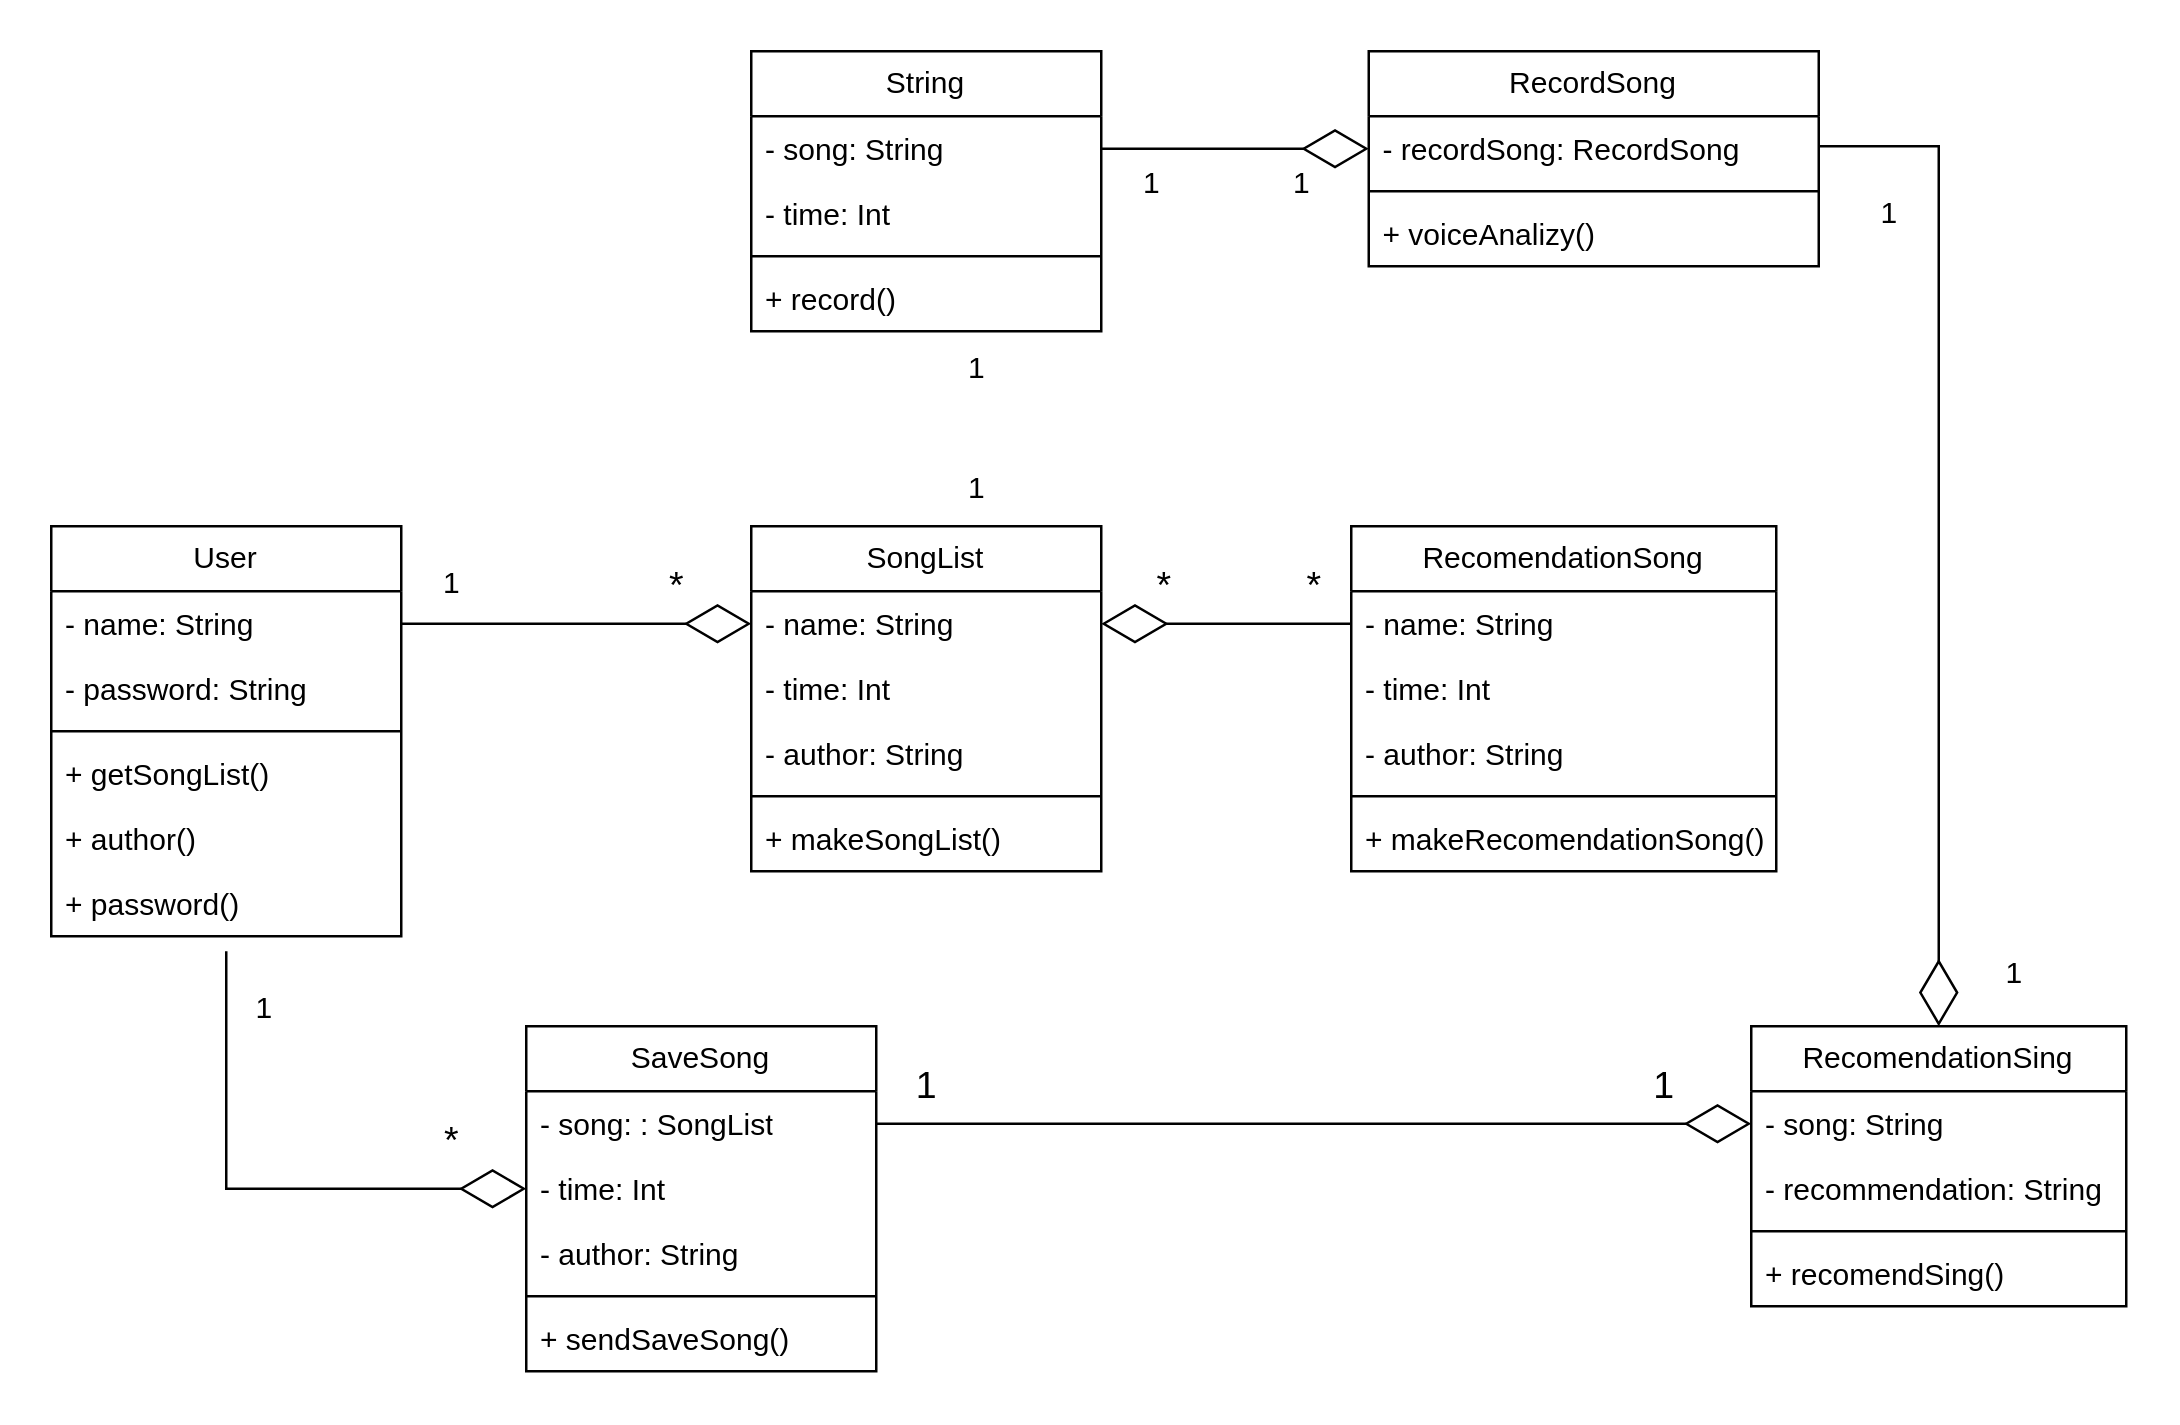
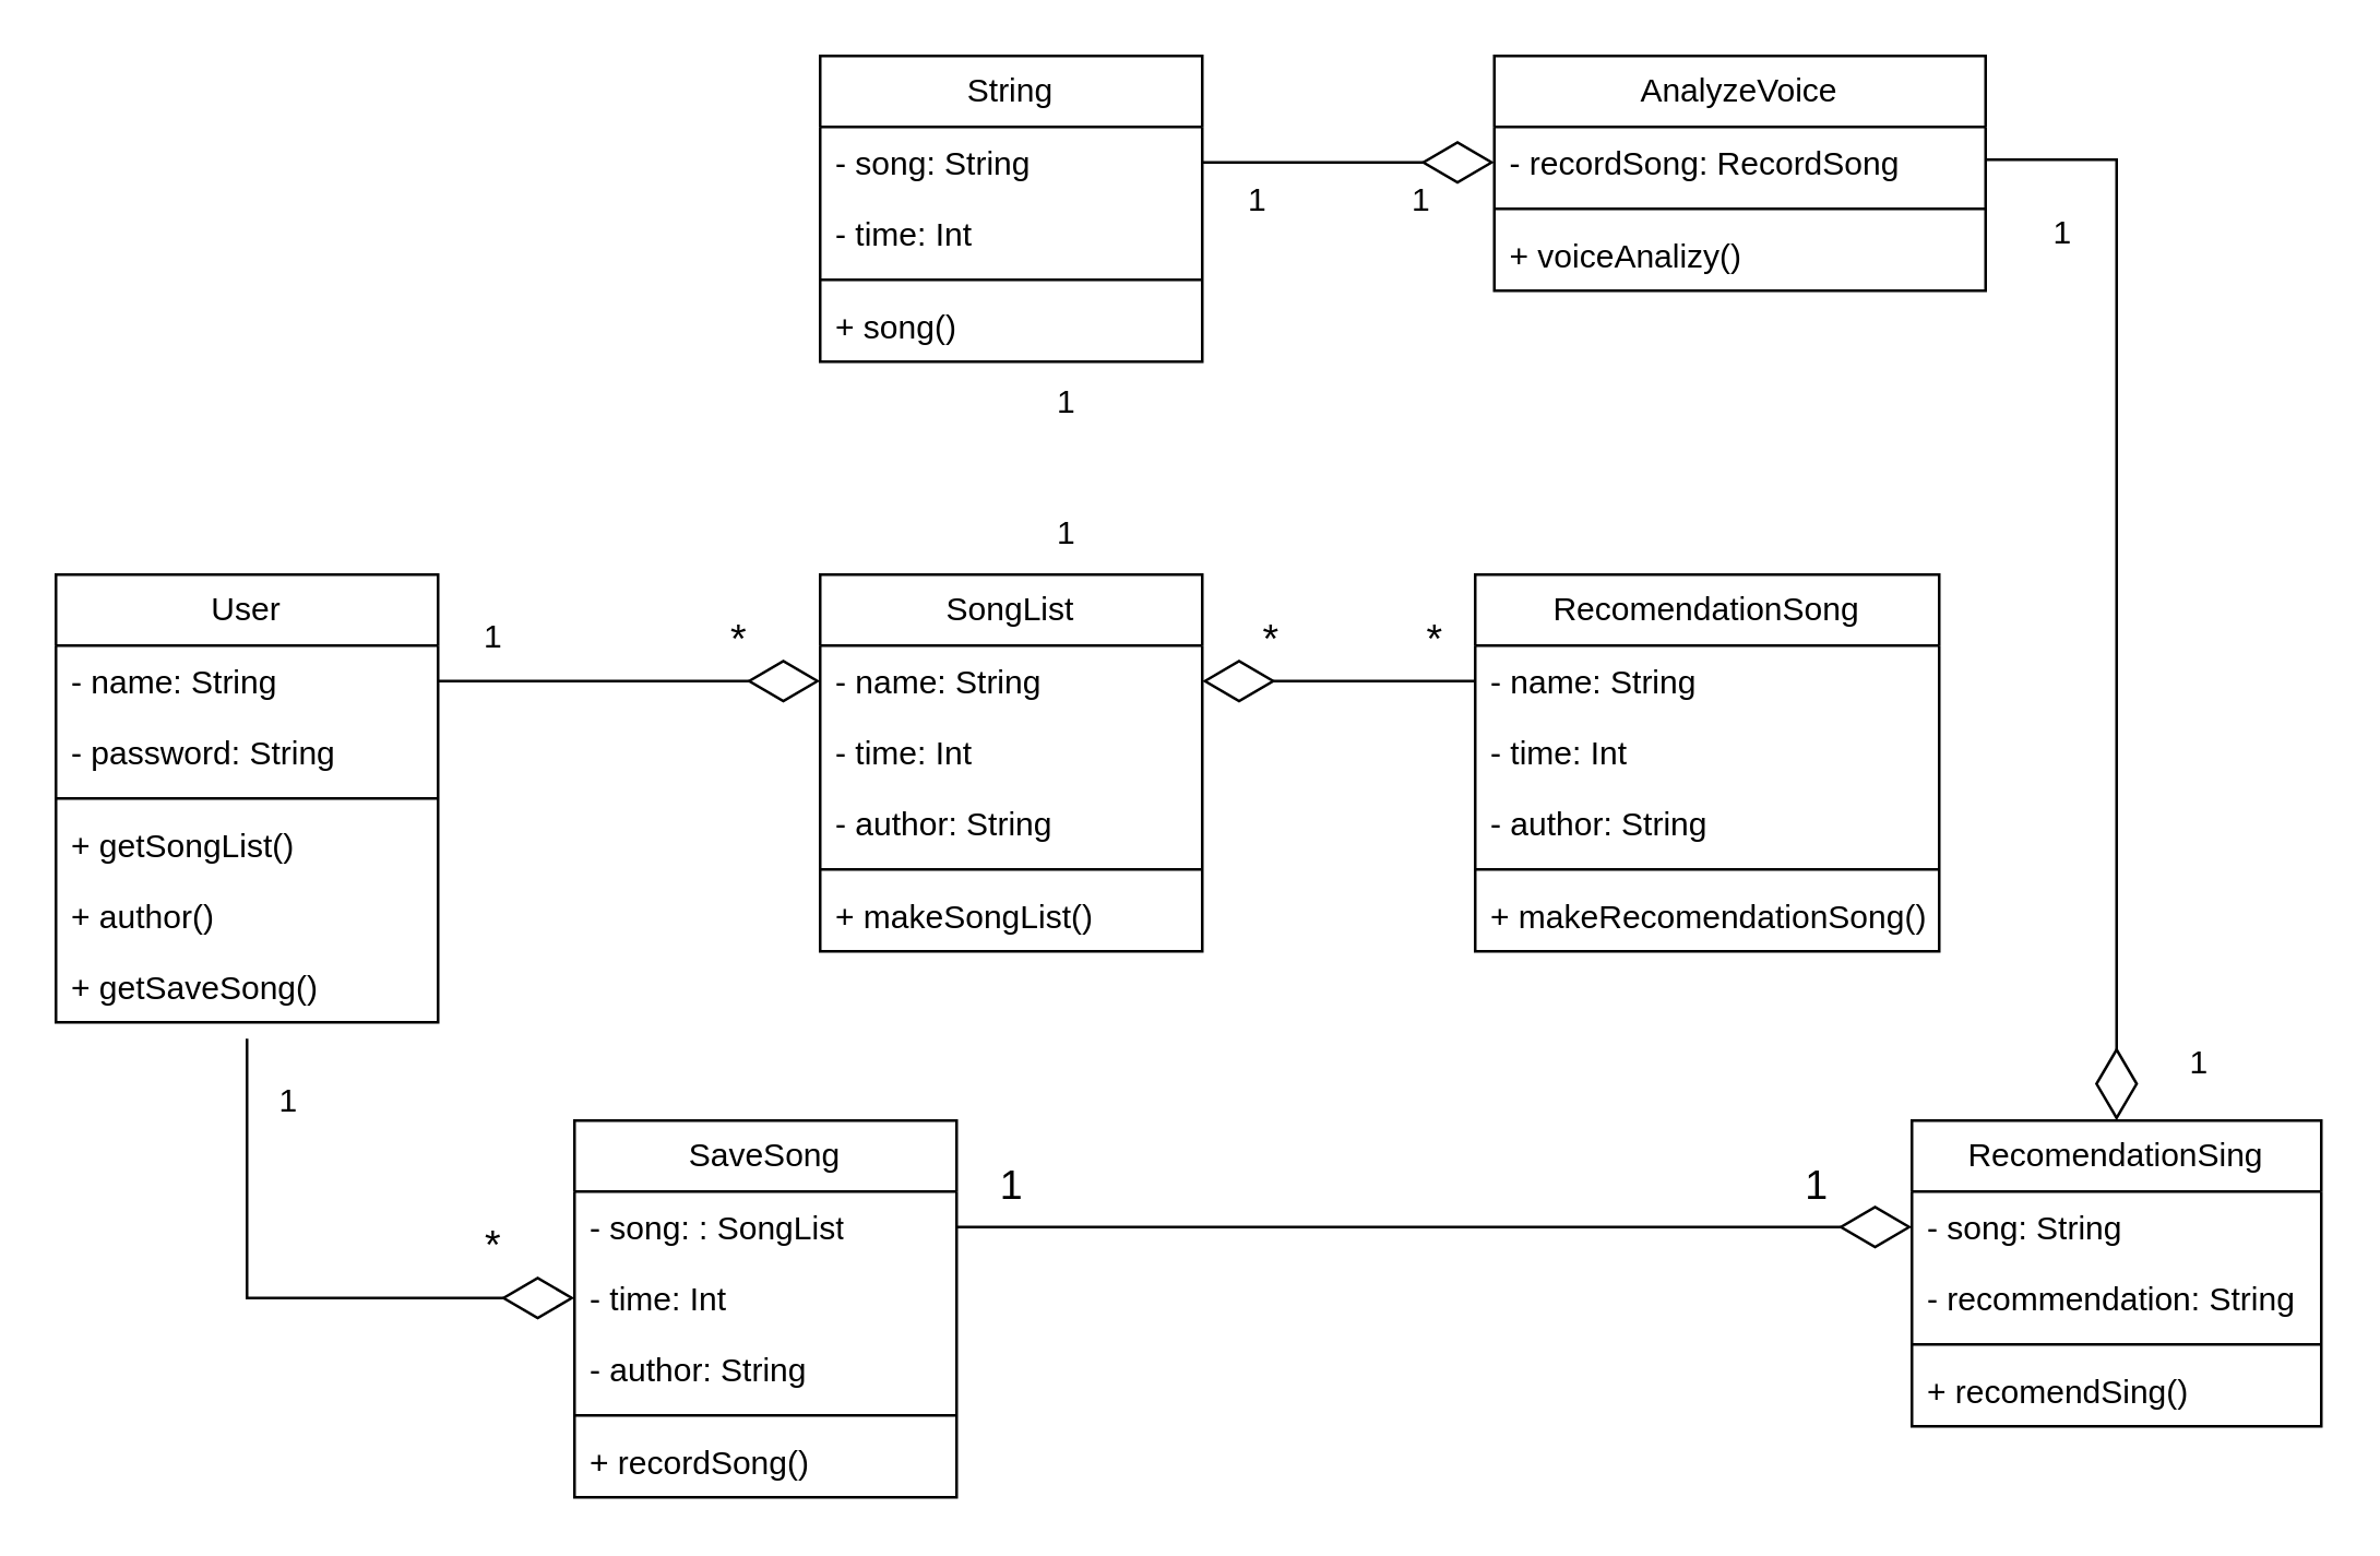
- <mxCell id="38" value="RecordSong" style="swimlane;fontStyle=0;childLayout=stackLayout;horizontal=1;startSize=26;fillColor=none;horizontalStack=0;resizeParent=1;resizeParentMax=0;resizeLast=0;collapsible=1;marginBottom=0;whiteSpace=wrap;html=1;" parent="1" vertex="1"><mxGeometry x="547" y="20" width="180" height="86" as="geometry" /></mxCell>
+ <mxCell id="38" value="AnalyzeVoice" style="swimlane;fontStyle=0;childLayout=stackLayout;horizontal=1;startSize=26;fillColor=none;horizontalStack=0;resizeParent=1;resizeParentMax=0;resizeLast=0;collapsible=1;marginBottom=0;whiteSpace=wrap;html=1;" parent="1" vertex="1"><mxGeometry x="547" y="20" width="180" height="86" as="geometry" /></mxCell>
- <mxCell id="35" value="+ record()" style="text;strokeColor=none;fillColor=none;align=left;verticalAlign=top;spacingLeft=4;spacingRight=4;overflow=hidden;rotatable=0;points=[[0,0.5],[1,0.5]];portConstraint=eastwest;whiteSpace=wrap;html=1;" parent="31" vertex="1"><mxGeometry y="86" width="140" height="26" as="geometry" /></mxCell>
+ <mxCell id="35" value="+ song()" style="text;strokeColor=none;fillColor=none;align=left;verticalAlign=top;spacingLeft=4;spacingRight=4;overflow=hidden;rotatable=0;points=[[0,0.5],[1,0.5]];portConstraint=eastwest;whiteSpace=wrap;html=1;" parent="31" vertex="1"><mxGeometry y="86" width="140" height="26" as="geometry" /></mxCell>
- <mxCell id="8" value="+ password()" style="text;strokeColor=none;fillColor=none;align=left;verticalAlign=top;spacingLeft=4;spacingRight=4;overflow=hidden;rotatable=0;points=[[0,0.5],[1,0.5]];portConstraint=eastwest;whiteSpace=wrap;html=1;" parent="2" vertex="1"><mxGeometry y="138" width="140" height="26" as="geometry" /></mxCell>
+ <mxCell id="8" value="+ getSaveSong()" style="text;strokeColor=none;fillColor=none;align=left;verticalAlign=top;spacingLeft=4;spacingRight=4;overflow=hidden;rotatable=0;points=[[0,0.5],[1,0.5]];portConstraint=eastwest;whiteSpace=wrap;html=1;" parent="2" vertex="1"><mxGeometry y="138" width="140" height="26" as="geometry" /></mxCell>
- <mxCell id="22" value="+ sendSaveSong()" style="text;strokeColor=none;fillColor=none;align=left;verticalAlign=top;spacingLeft=4;spacingRight=4;overflow=hidden;rotatable=0;points=[[0,0.5],[1,0.5]];portConstraint=eastwest;whiteSpace=wrap;html=1;" parent="17" vertex="1"><mxGeometry y="112" width="140" height="26" as="geometry" /></mxCell>
+ <mxCell id="22" value="+ recordSong()" style="text;strokeColor=none;fillColor=none;align=left;verticalAlign=top;spacingLeft=4;spacingRight=4;overflow=hidden;rotatable=0;points=[[0,0.5],[1,0.5]];portConstraint=eastwest;whiteSpace=wrap;html=1;" parent="17" vertex="1"><mxGeometry y="112" width="140" height="26" as="geometry" /></mxCell>
